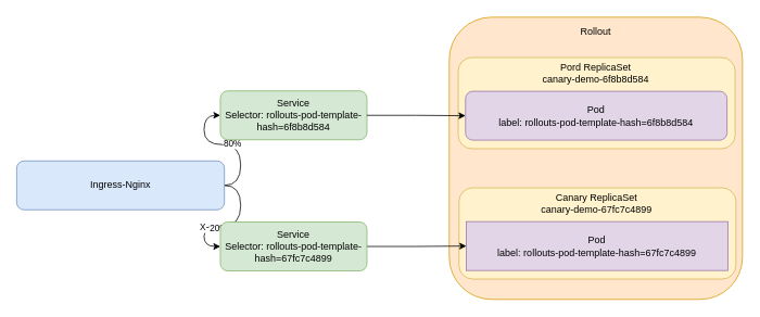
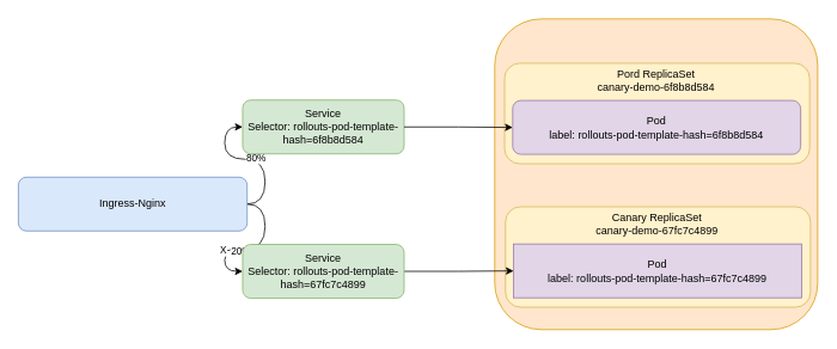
- <mxCell id="10" value="Rollout" style="text;html=1;strokeColor=none;fillColor=none;align=center;verticalAlign=middle;whiteSpace=wrap;rounded=0;" parent="1" vertex="1"><mxGeometry x="676" y="23.5" width="110" height="30" as="geometry" /></mxCell>
